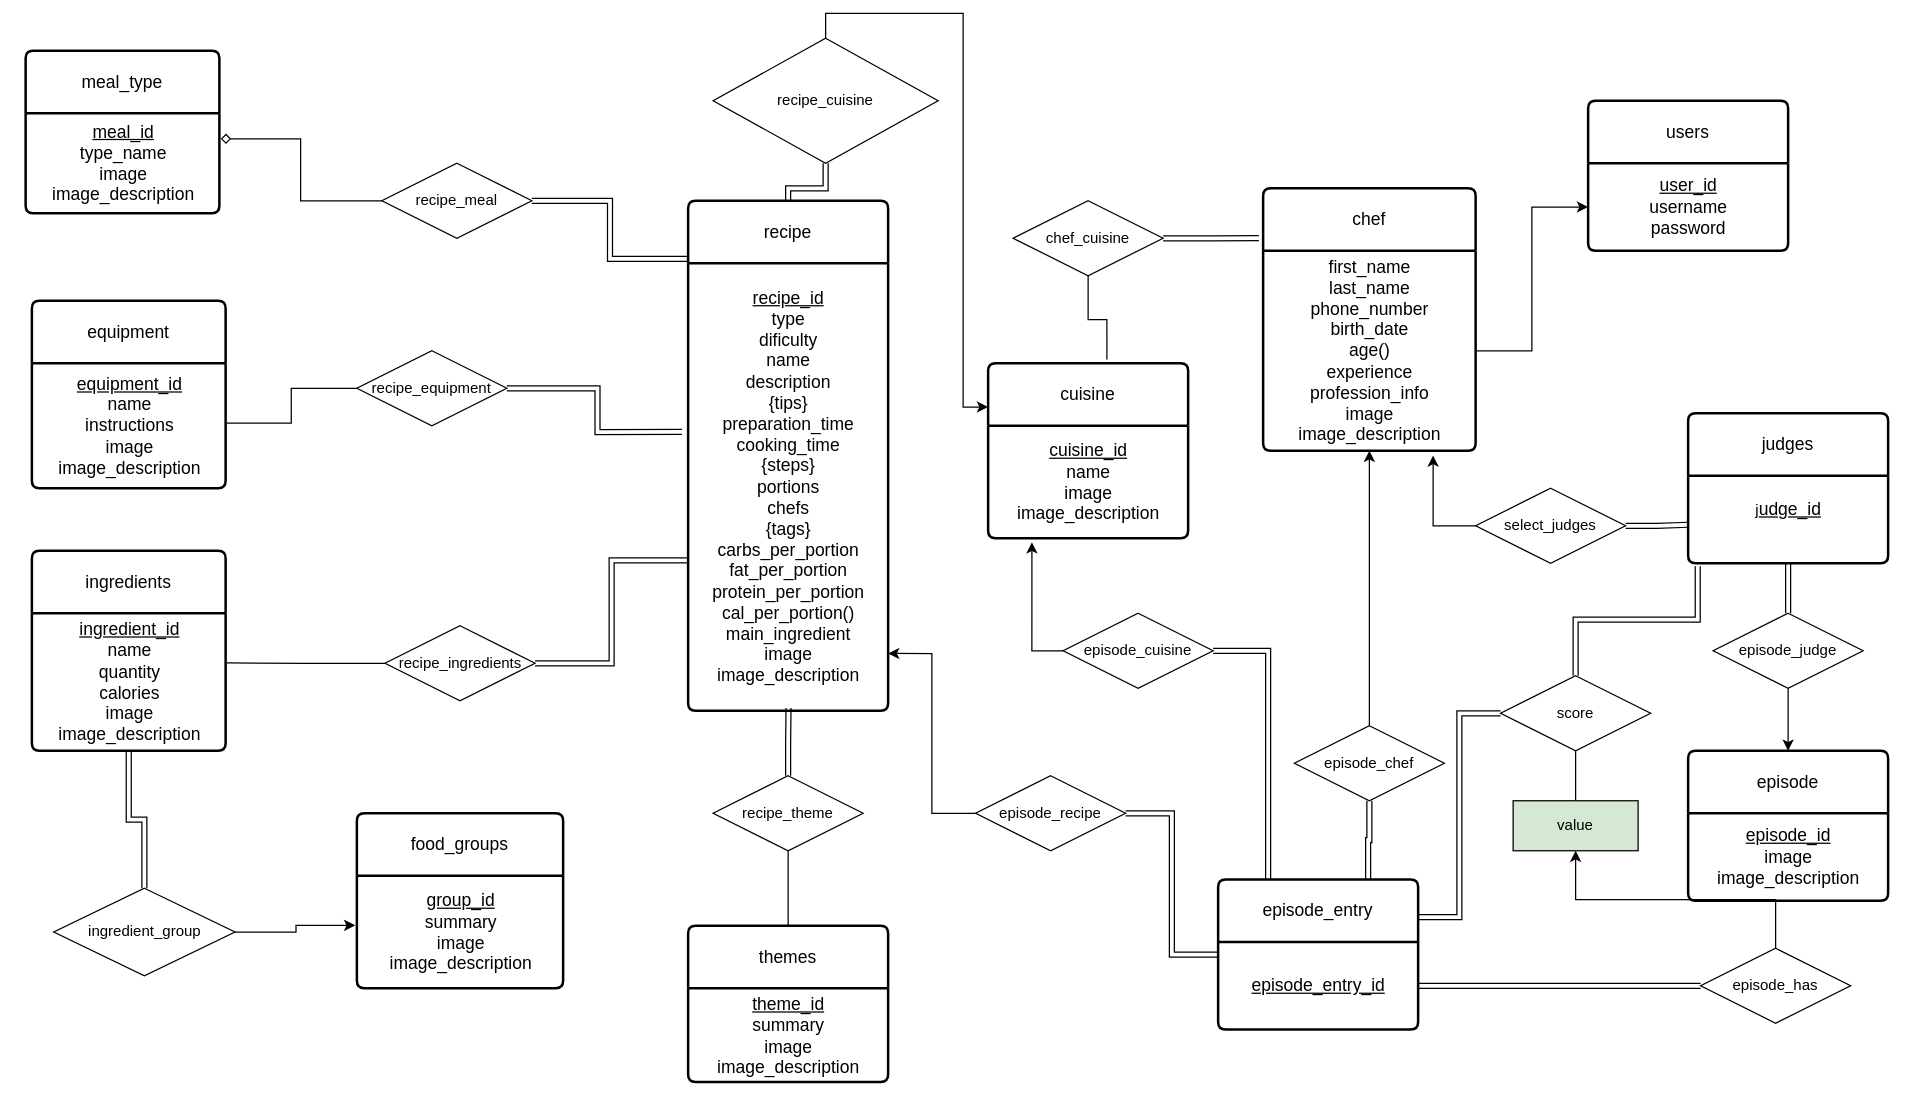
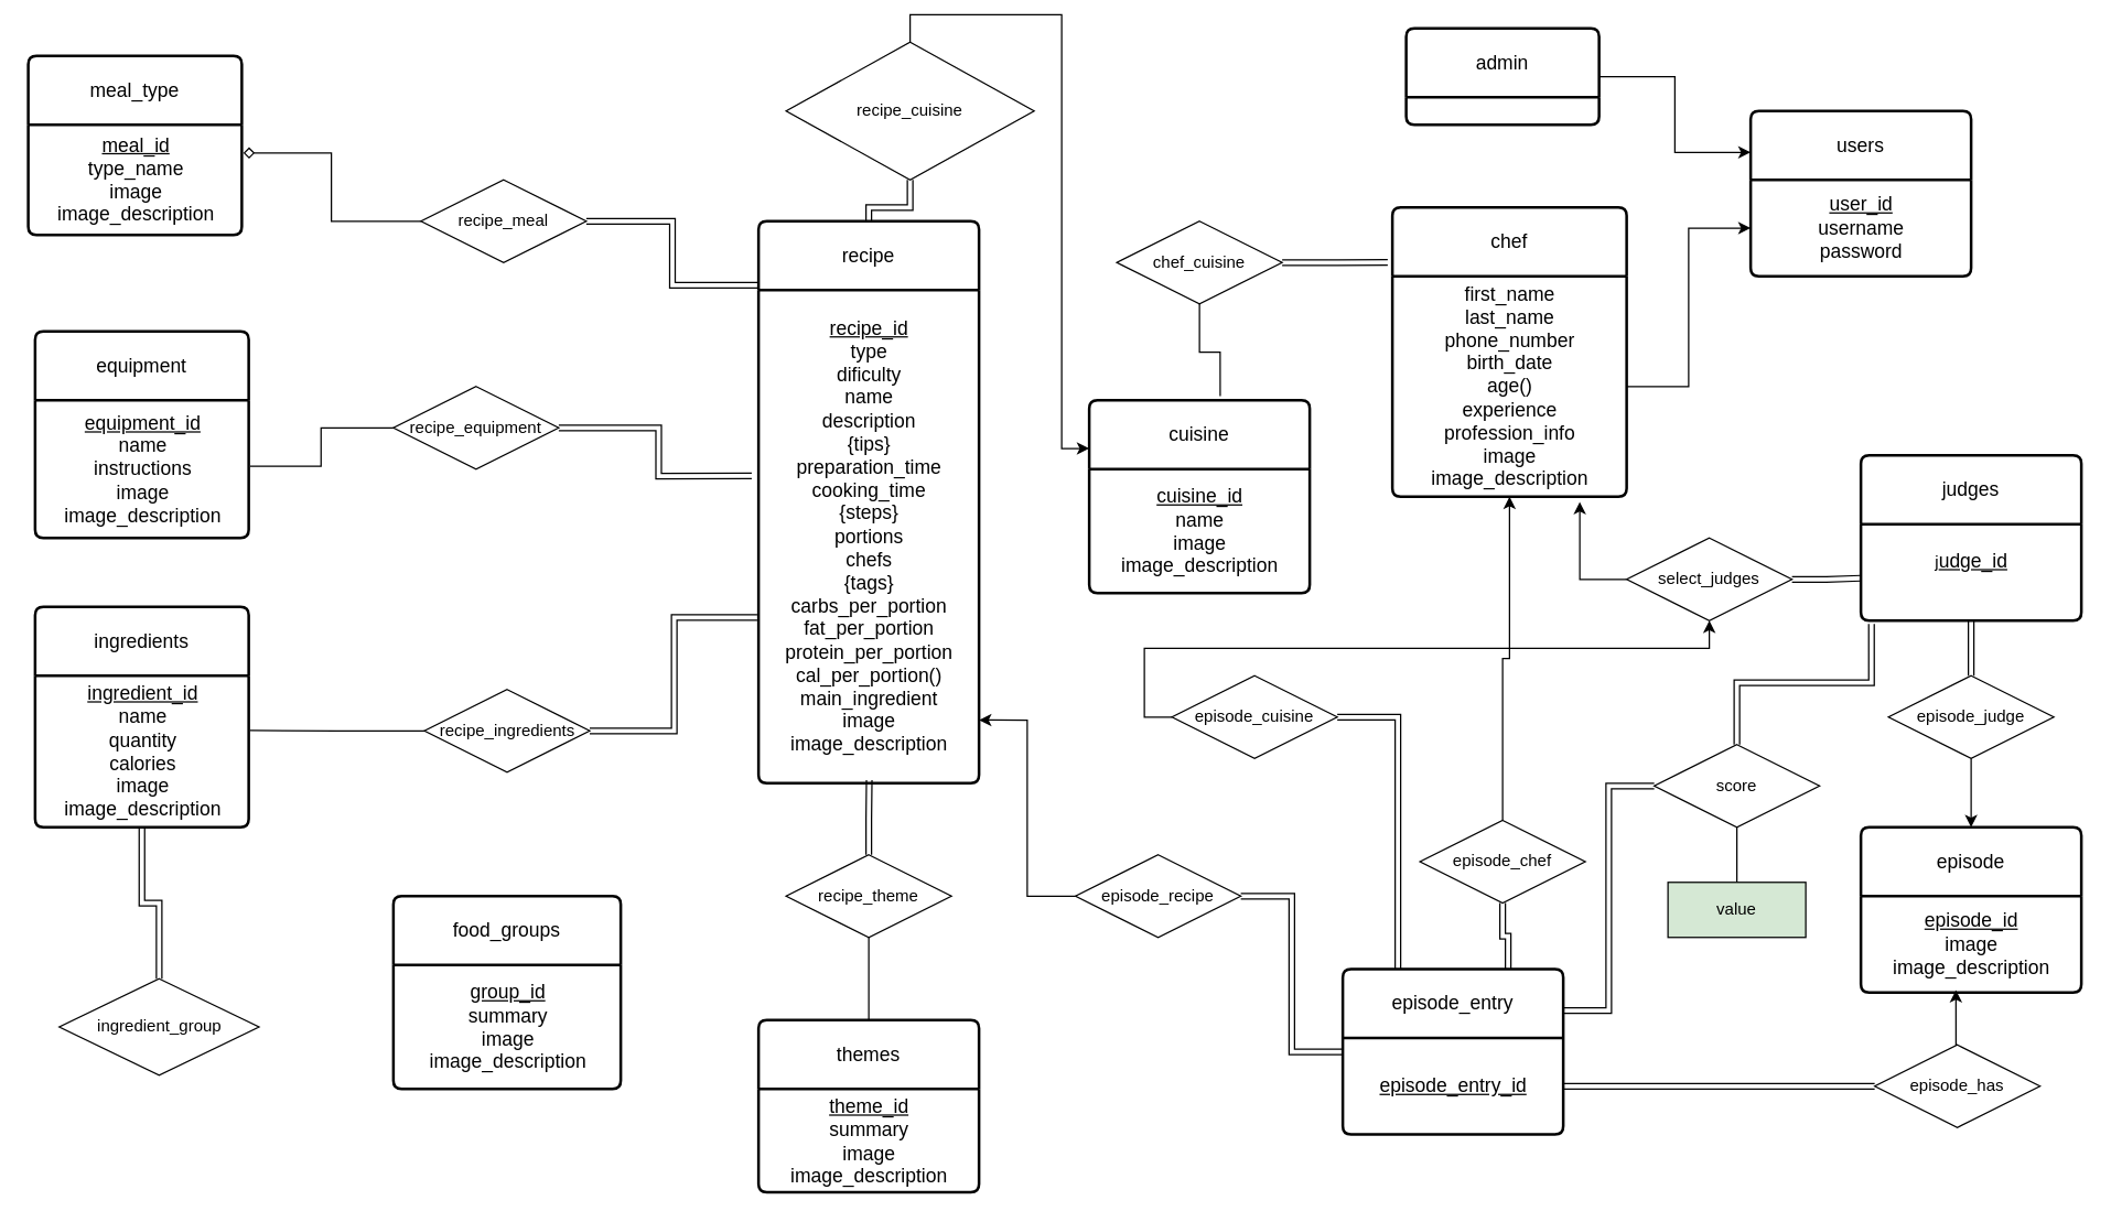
+ <mxCell id="36" value="admin" style="swimlane;childLayout=stackLayout;horizontal=1;startSize=50;horizontalStack=0;rounded=1;fontSize=14;fontStyle=0;strokeWidth=2;resizeParent=0;resizeLast=1;shadow=0;dashed=0;align=center;arcSize=4;whiteSpace=wrap;html=1;" parent="1" vertex="1"><mxGeometry x="1020" y="20" width="140" height="70" as="geometry" /></mxCell>
+ <mxCell id="35" style="edgeStyle=orthogonalEdgeStyle;rounded=0;orthogonalLoop=1;jettySize=auto;html=1;exitX=1;exitY=0.5;exitDx=0;exitDy=0;entryX=0;entryY=0.25;entryDx=0;entryDy=0;" parent="1" source="36" target="33" edge="1"><mxGeometry relative="1" as="geometry" /></mxCell>
- <mxCell id="61" style="edgeStyle=orthogonalEdgeStyle;rounded=0;orthogonalLoop=1;jettySize=auto;html=1;exitX=0;exitY=0.5;exitDx=0;exitDy=0;entryX=0.219;entryY=1.036;entryDx=0;entryDy=0;entryPerimeter=0;" parent="1" source="53" target="8" edge="1"><mxGeometry relative="1" as="geometry" /></mxCell>
+ <mxCell id="61" style="edgeStyle=orthogonalEdgeStyle;rounded=0;orthogonalLoop=1;jettySize=auto;html=1;exitX=0;exitY=0.5;exitDx=0;exitDy=0;" parent="1" source="53" target="65" edge="1"><mxGeometry relative="1" as="geometry" /></mxCell>
- <mxCell id="51" value="episode_chef" style="shape=rhombus;perimeter=rhombusPerimeter;whiteSpace=wrap;html=1;align=center;" parent="1" vertex="1"><mxGeometry x="1035" y="580" width="120" height="60" as="geometry" /></mxCell>
+ <mxCell id="51" value="episode_chef" style="shape=rhombus;perimeter=rhombusPerimeter;whiteSpace=wrap;html=1;align=center;" parent="1" vertex="1"><mxGeometry x="1030" y="595" width="120" height="60" as="geometry" /></mxCell>
- <mxCell id="62" style="edgeStyle=orthogonalEdgeStyle;rounded=0;orthogonalLoop=1;jettySize=auto;html=1;exitX=0.5;exitY=0;exitDx=0;exitDy=0;" parent="1" source="59" target="69" edge="1"><mxGeometry relative="1" as="geometry" /></mxCell>
+ <mxCell id="62" style="edgeStyle=orthogonalEdgeStyle;rounded=0;orthogonalLoop=1;jettySize=auto;html=1;exitX=0.5;exitY=0;exitDx=0;exitDy=0;entryX=0.431;entryY=0.975;entryDx=0;entryDy=0;entryPerimeter=0;" parent="1" source="59" target="44" edge="1"><mxGeometry relative="1" as="geometry" /></mxCell>
- <mxCell id="25" style="edgeStyle=orthogonalEdgeStyle;rounded=0;orthogonalLoop=1;jettySize=auto;html=1;exitX=1;exitY=0.5;exitDx=0;exitDy=0;entryX=-0.008;entryY=0.441;entryDx=0;entryDy=0;entryPerimeter=0;" parent="1" source="26" target="28" edge="1"><mxGeometry relative="1" as="geometry" /></mxCell>
